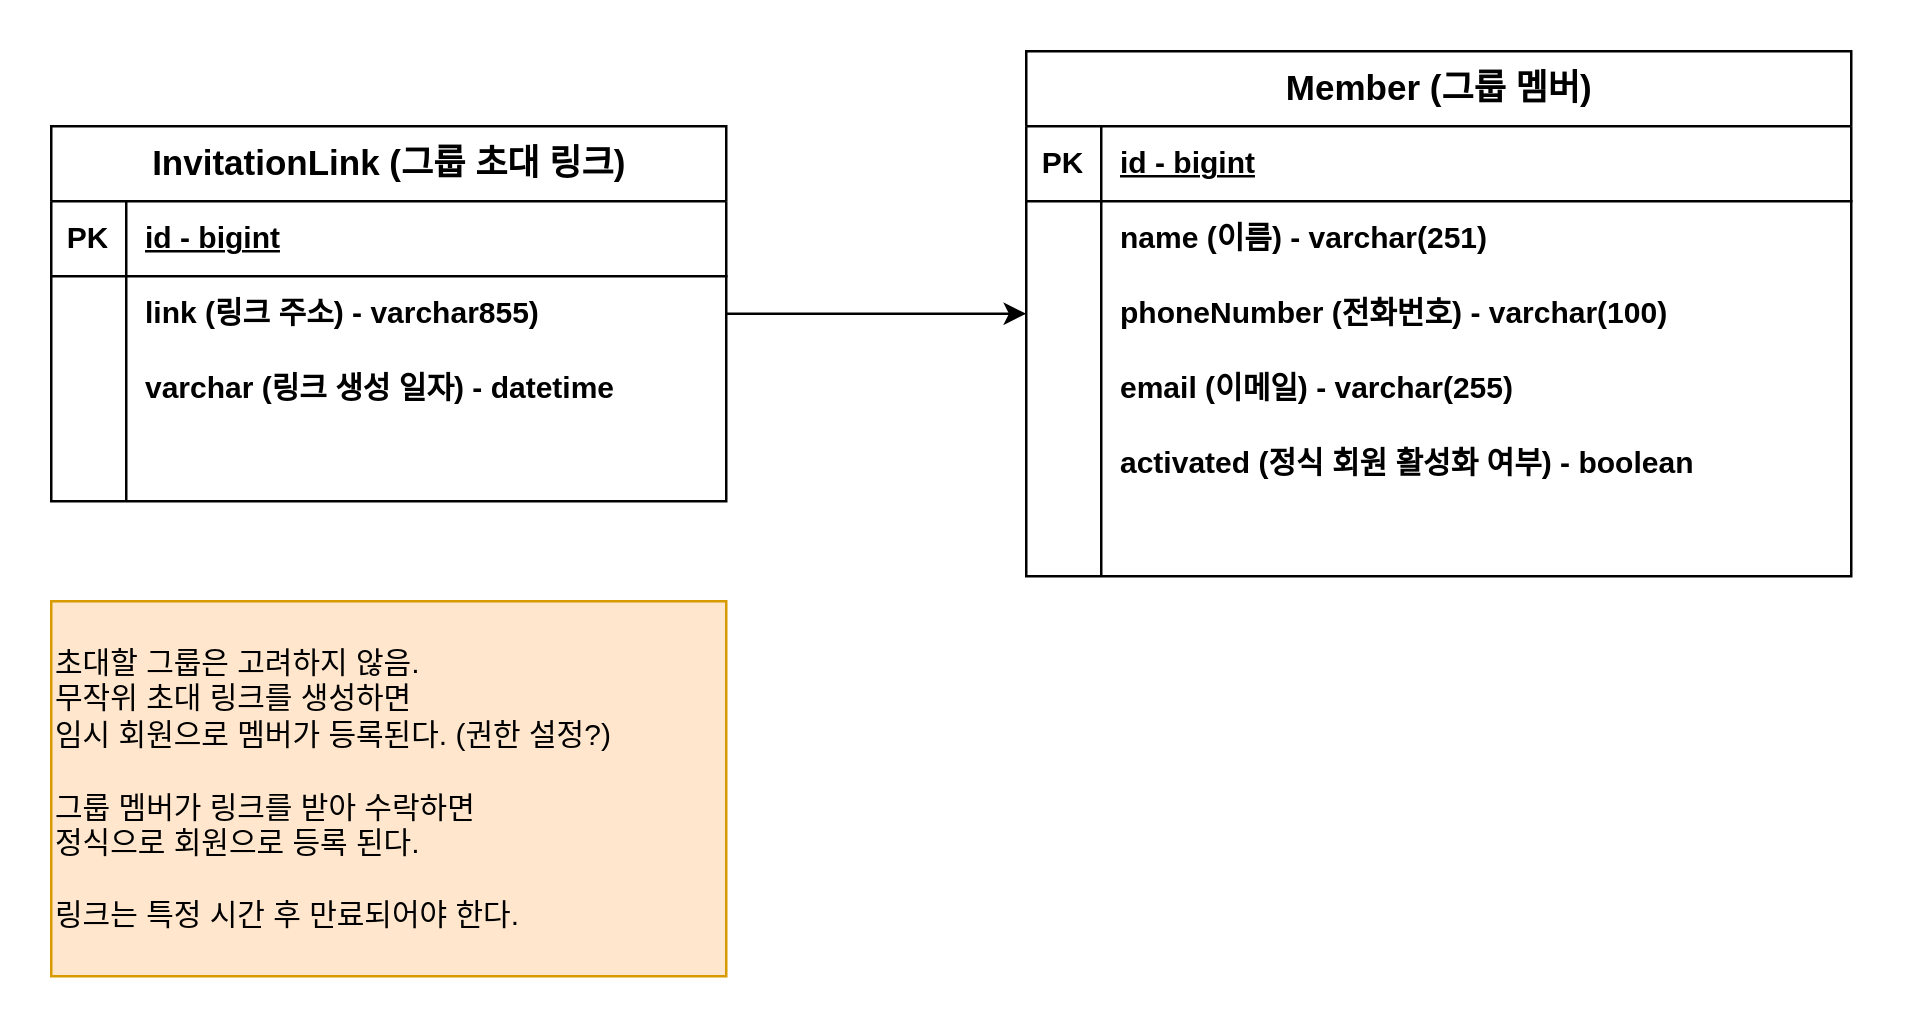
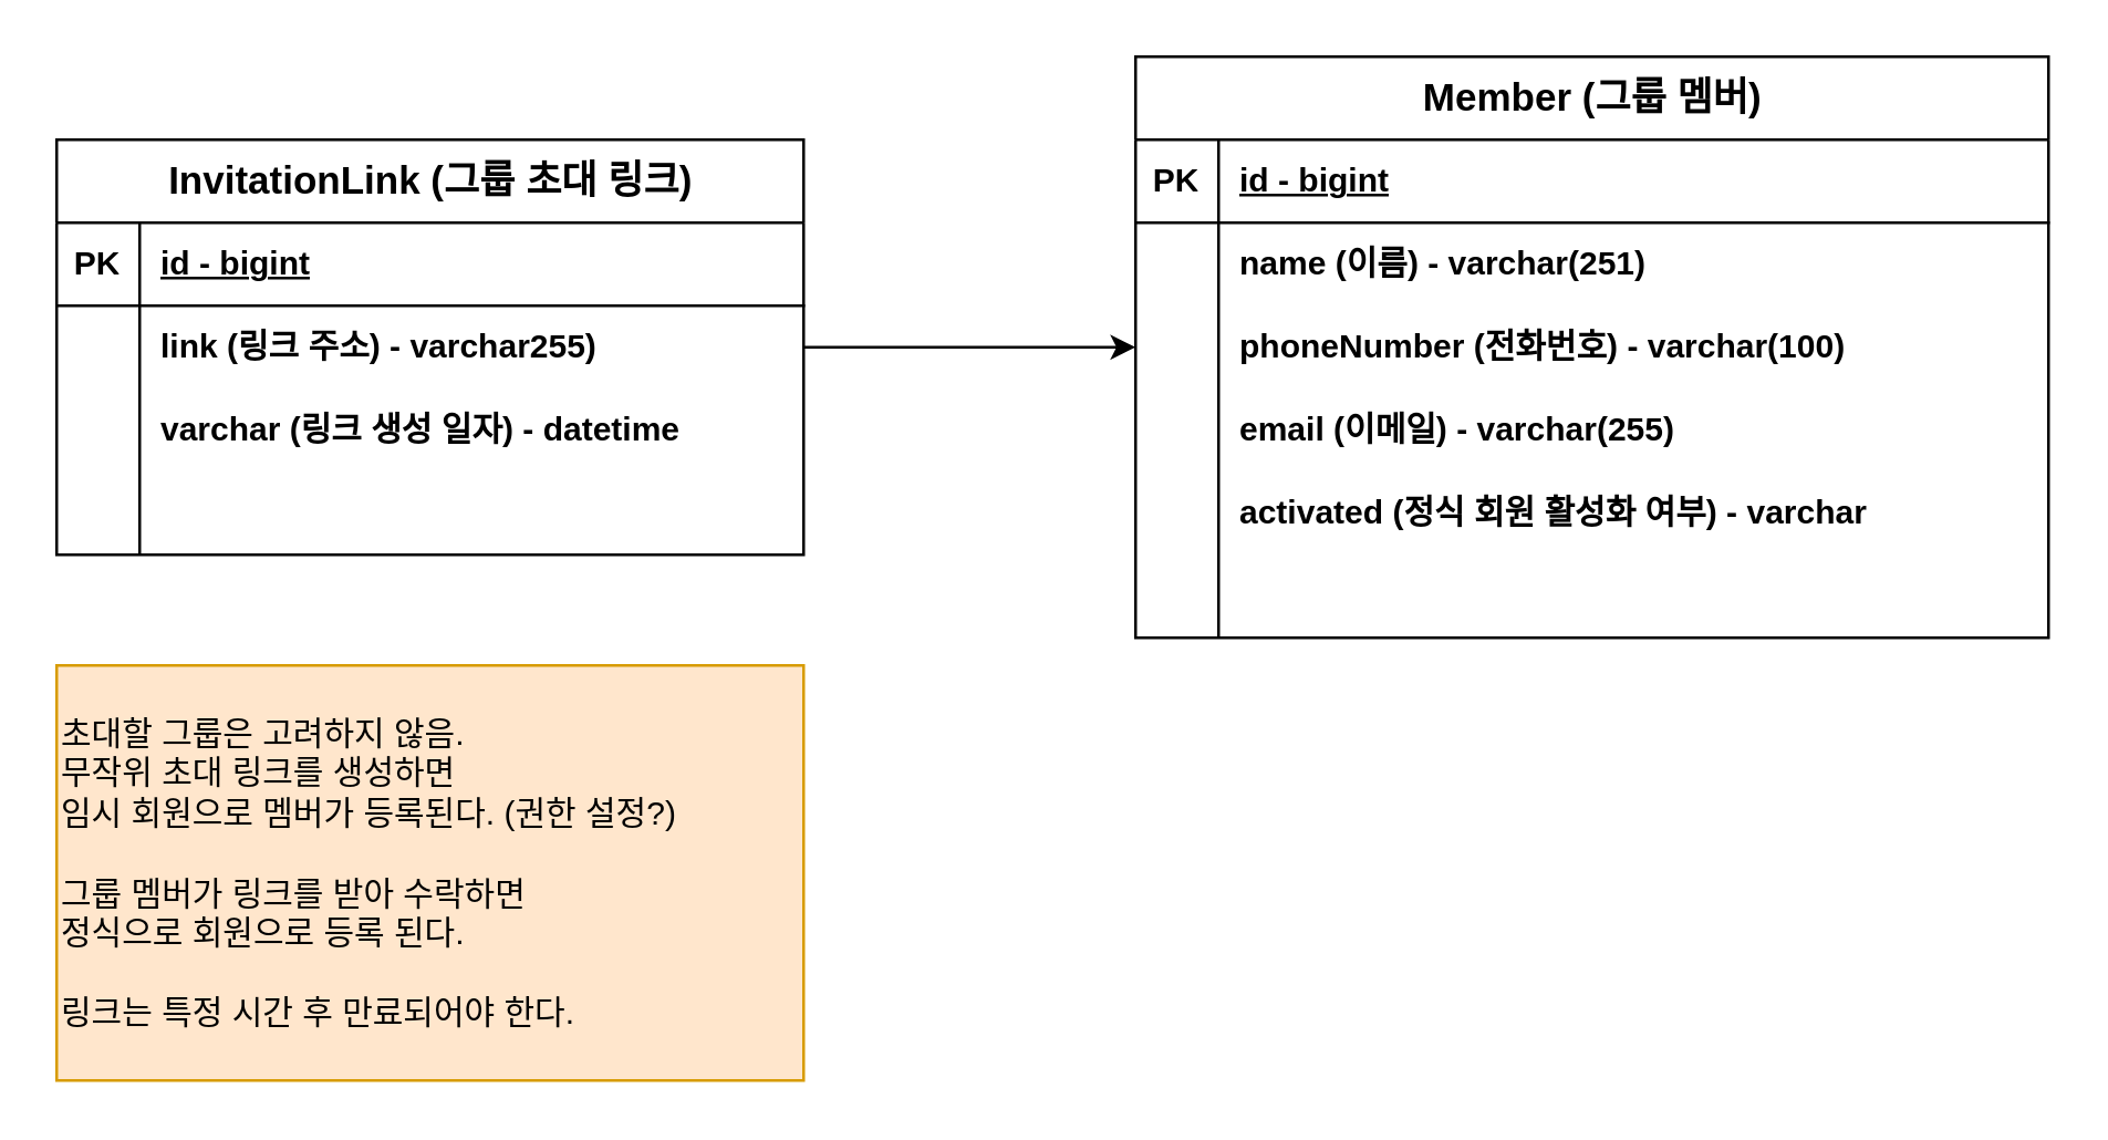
- <mxCell id="9" value="link (링크 주소) - varchar855)" style="shape=partialRectangle;connectable=0;fillColor=none;top=0;left=0;bottom=0;right=0;align=left;spacingLeft=6;overflow=hidden;whiteSpace=wrap;html=1;fontStyle=1" vertex="1" parent="7"><mxGeometry x="30" width="240" height="30" as="geometry"><mxRectangle width="240" height="30" as="alternateBounds" /></mxGeometry></mxCell>
+ <mxCell id="9" value="link (링크 주소) - varchar255)" style="shape=partialRectangle;connectable=0;fillColor=none;top=0;left=0;bottom=0;right=0;align=left;spacingLeft=6;overflow=hidden;whiteSpace=wrap;html=1;fontStyle=1" vertex="1" parent="7"><mxGeometry x="30" width="240" height="30" as="geometry"><mxRectangle width="240" height="30" as="alternateBounds" /></mxGeometry></mxCell>
- <mxCell id="31" value="activated (정식 회원 활성화 여부) - boolean" style="shape=partialRectangle;connectable=0;fillColor=none;top=0;left=0;bottom=0;right=0;align=left;spacingLeft=6;overflow=hidden;whiteSpace=wrap;html=1;fontStyle=1" vertex="1" parent="29"><mxGeometry x="30" width="300" height="30" as="geometry"><mxRectangle width="300" height="30" as="alternateBounds" /></mxGeometry></mxCell>
+ <mxCell id="31" value="activated (정식 회원 활성화 여부) - varchar" style="shape=partialRectangle;connectable=0;fillColor=none;top=0;left=0;bottom=0;right=0;align=left;spacingLeft=6;overflow=hidden;whiteSpace=wrap;html=1;fontStyle=1" vertex="1" parent="29"><mxGeometry x="30" width="300" height="30" as="geometry"><mxRectangle width="300" height="30" as="alternateBounds" /></mxGeometry></mxCell>
